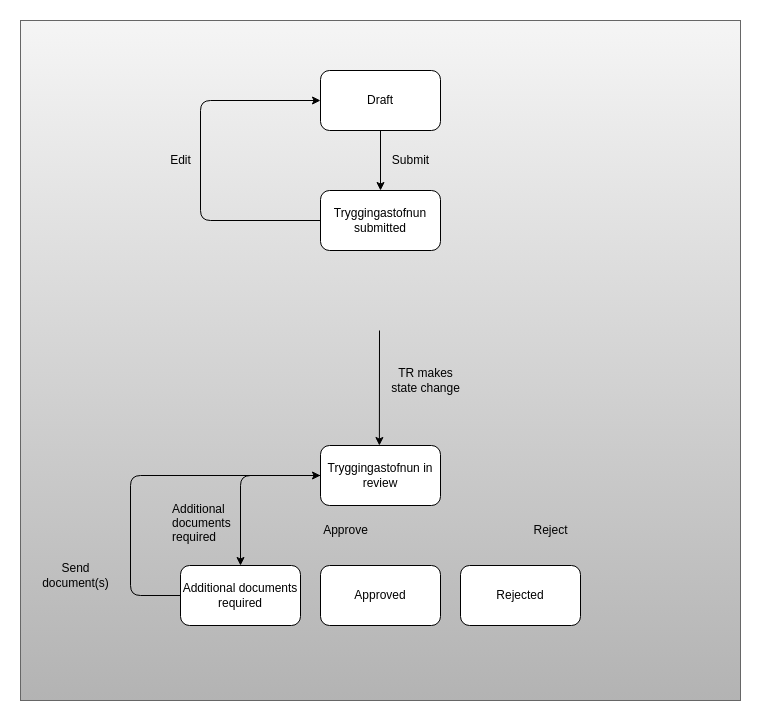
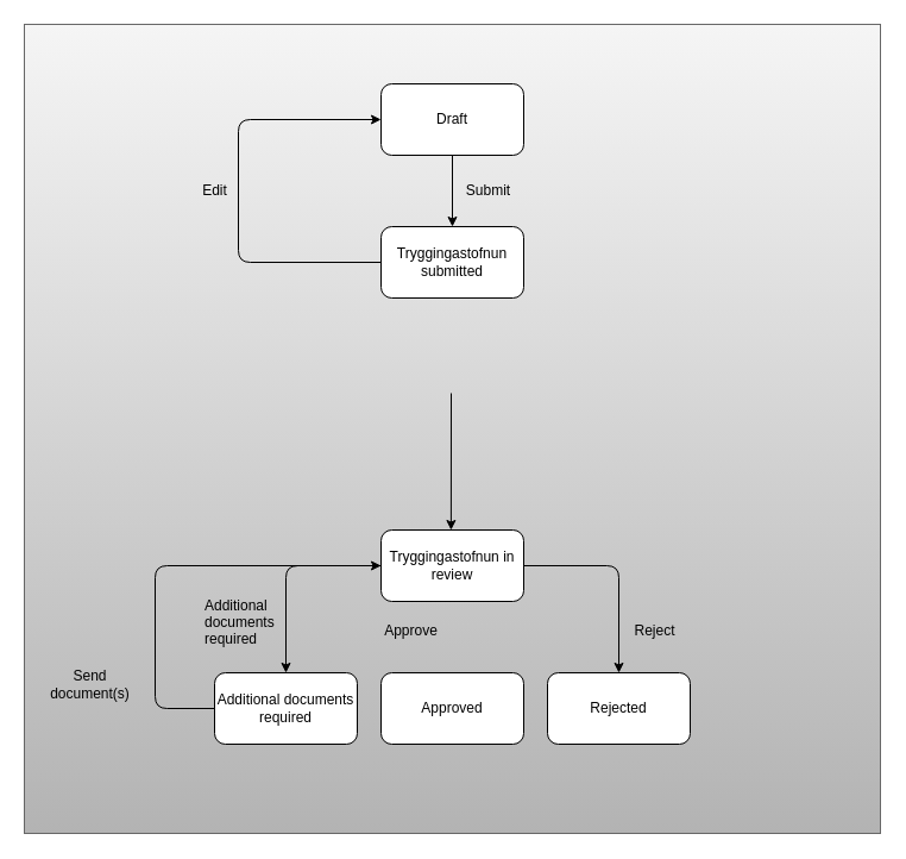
- <mxCell id="20" value="TR makes &lt;br&gt;state change" style="text;html=1;align=center;verticalAlign=middle;resizable=0;points=[];autosize=1;strokeColor=none;fillColor=none;fontColor=#000000;" parent="1" vertex="1"><mxGeometry x="380" y="360" width="90" height="40" as="geometry" /></mxCell>
+ <mxCell id="19" value="" style="endArrow=classic;html=1;exitX=1;exitY=0.5;exitDx=0;exitDy=0;fontColor=#FFFFFF;strokeColor=#000000;entryX=0.5;entryY=0;entryDx=0;entryDy=0;" parent="1" source="5" target="18" edge="1"><mxGeometry width="50" height="50" relative="1" as="geometry"><mxPoint x="400" y="525" as="sourcePoint" /><mxPoint x="260" y="585" as="targetPoint" /><Array as="points"><mxPoint x="520" y="475" /></Array></mxGeometry></mxCell>
